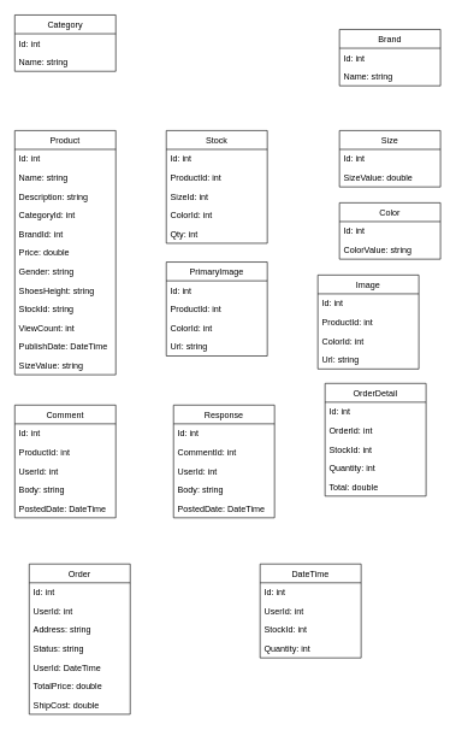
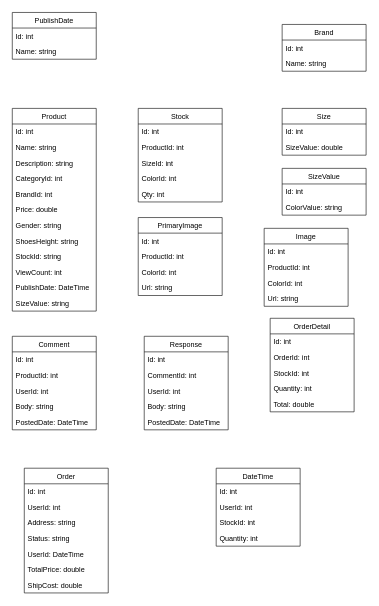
- <mxCell id="2" value="Category" style="swimlane;fontStyle=0;childLayout=stackLayout;horizontal=1;startSize=26;fillColor=none;horizontalStack=0;resizeParent=1;resizeParentMax=0;resizeLast=0;collapsible=1;marginBottom=0;" parent="1" vertex="1"><mxGeometry x="20" y="20" width="140" height="78" as="geometry" /></mxCell>
+ <mxCell id="2" value="PublishDate" style="swimlane;fontStyle=0;childLayout=stackLayout;horizontal=1;startSize=26;fillColor=none;horizontalStack=0;resizeParent=1;resizeParentMax=0;resizeLast=0;collapsible=1;marginBottom=0;" parent="1" vertex="1"><mxGeometry x="20" y="20" width="140" height="78" as="geometry" /></mxCell>
- <mxCell id="55" value="Color" style="swimlane;fontStyle=0;childLayout=stackLayout;horizontal=1;startSize=26;fillColor=none;horizontalStack=0;resizeParent=1;resizeParentMax=0;resizeLast=0;collapsible=1;marginBottom=0;" parent="1" vertex="1"><mxGeometry x="470" y="280" width="140" height="78" as="geometry" /></mxCell>
+ <mxCell id="55" value="SizeValue" style="swimlane;fontStyle=0;childLayout=stackLayout;horizontal=1;startSize=26;fillColor=none;horizontalStack=0;resizeParent=1;resizeParentMax=0;resizeLast=0;collapsible=1;marginBottom=0;" parent="1" vertex="1"><mxGeometry x="470" y="280" width="140" height="78" as="geometry" /></mxCell>
